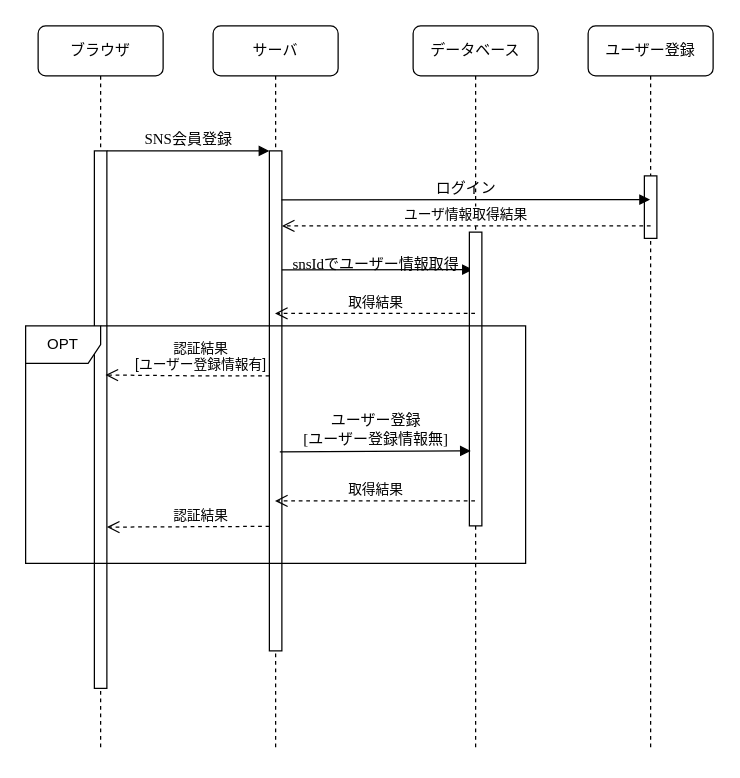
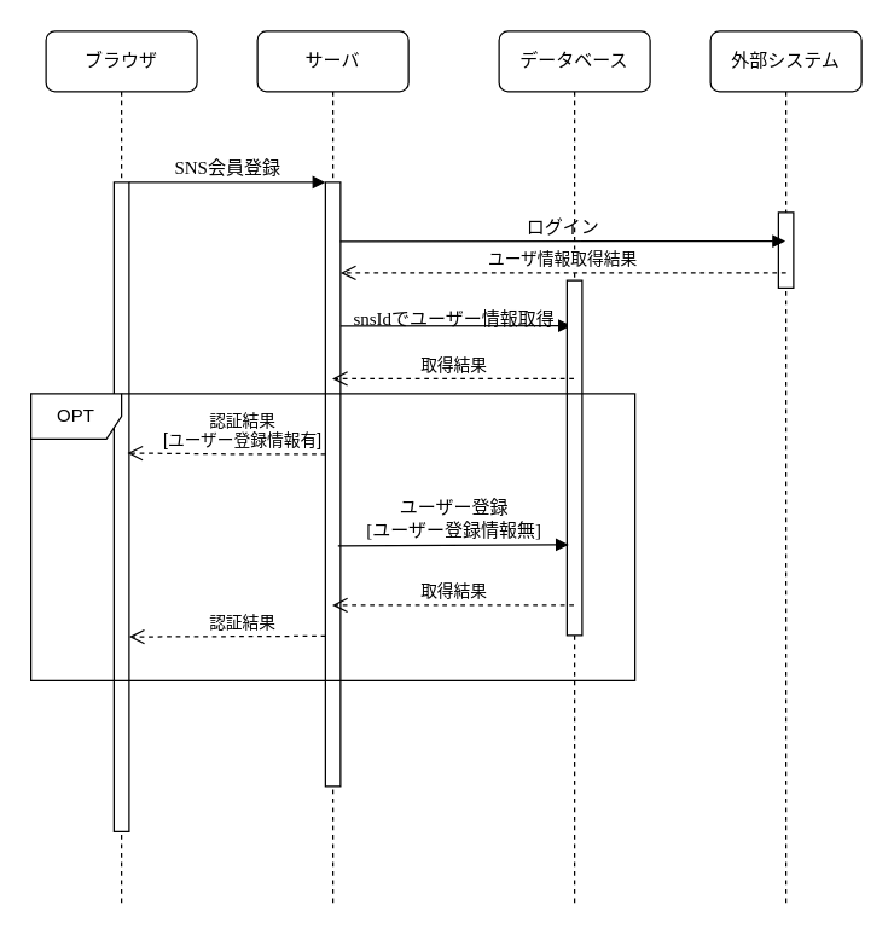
- <mxCell id="7" value="ユーザー登録" style="shape=umlLifeline;perimeter=lifelinePerimeter;whiteSpace=wrap;html=1;container=1;collapsible=0;recursiveResize=0;outlineConnect=0;rounded=1;shadow=0;comic=0;labelBackgroundColor=none;strokeWidth=1;fontFamily=Verdana;fontSize=12;align=center;" parent="1" vertex="1"><mxGeometry x="470" y="20" width="100" height="580" as="geometry" /></mxCell>
+ <mxCell id="7" value="外部システム" style="shape=umlLifeline;perimeter=lifelinePerimeter;whiteSpace=wrap;html=1;container=1;collapsible=0;recursiveResize=0;outlineConnect=0;rounded=1;shadow=0;comic=0;labelBackgroundColor=none;strokeWidth=1;fontFamily=Verdana;fontSize=12;align=center;" parent="1" vertex="1"><mxGeometry x="470" y="20" width="100" height="580" as="geometry" /></mxCell>
